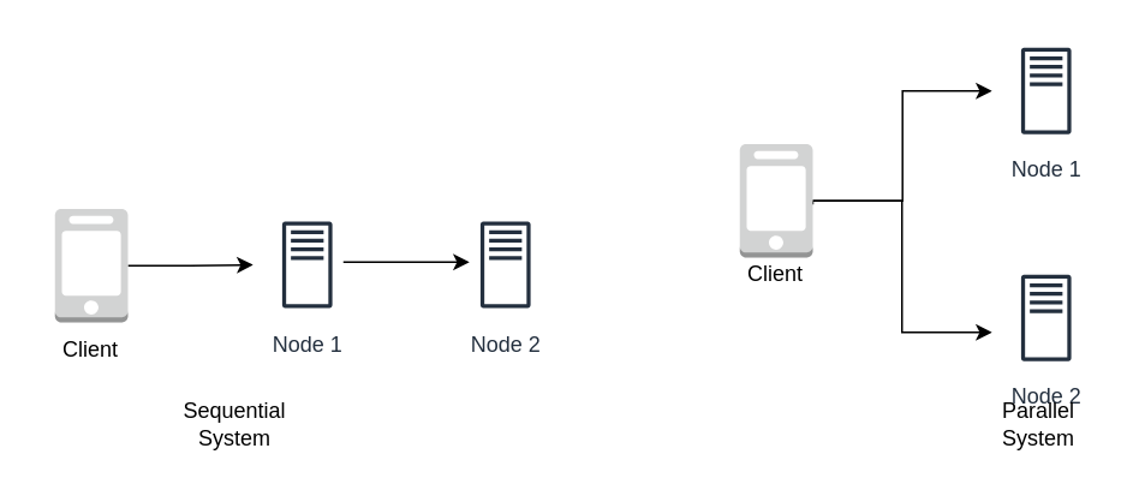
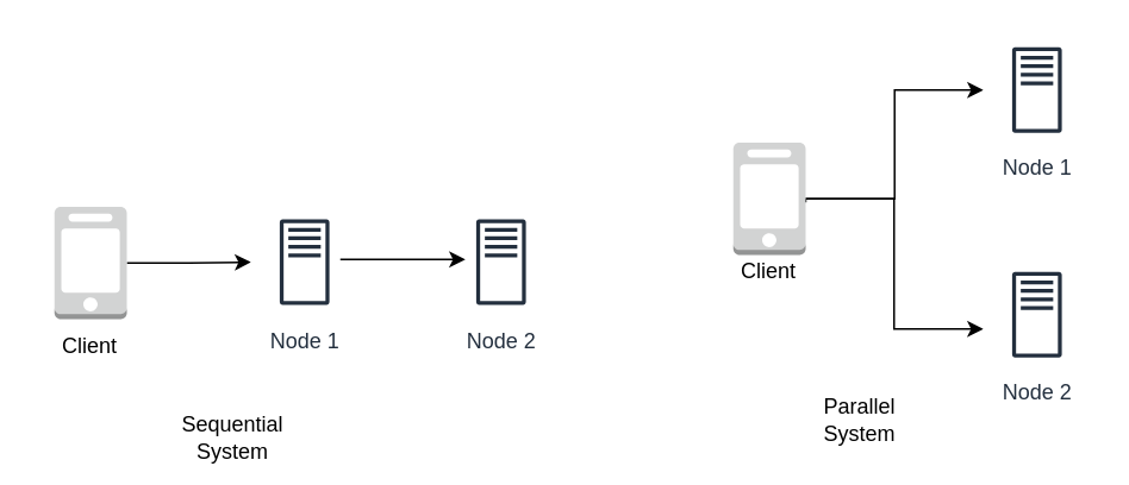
- <mxCell id="14" value="Sequential System" style="text;html=1;strokeColor=none;fillColor=none;align=center;verticalAlign=middle;whiteSpace=wrap;rounded=0;" vertex="1" parent="1"><mxGeometry x="100" y="220" width="60" height="30" as="geometry" /></mxCell>
+ <mxCell id="14" value="Sequential System" style="text;html=1;strokeColor=none;fillColor=none;align=center;verticalAlign=middle;whiteSpace=wrap;rounded=0;" vertex="1" parent="1"><mxGeometry x="100" y="230" width="60" height="30" as="geometry" /></mxCell>
- <mxCell id="15" value="Parallel System" style="text;html=1;strokeColor=none;fillColor=none;align=center;verticalAlign=middle;whiteSpace=wrap;rounded=0;" vertex="1" parent="1"><mxGeometry x="545.5" y="220" width="60" height="30" as="geometry" /></mxCell>
+ <mxCell id="15" value="Parallel System" style="text;html=1;strokeColor=none;fillColor=none;align=center;verticalAlign=middle;whiteSpace=wrap;rounded=0;" vertex="1" parent="1"><mxGeometry x="450.5" y="220" width="60" height="30" as="geometry" /></mxCell>
